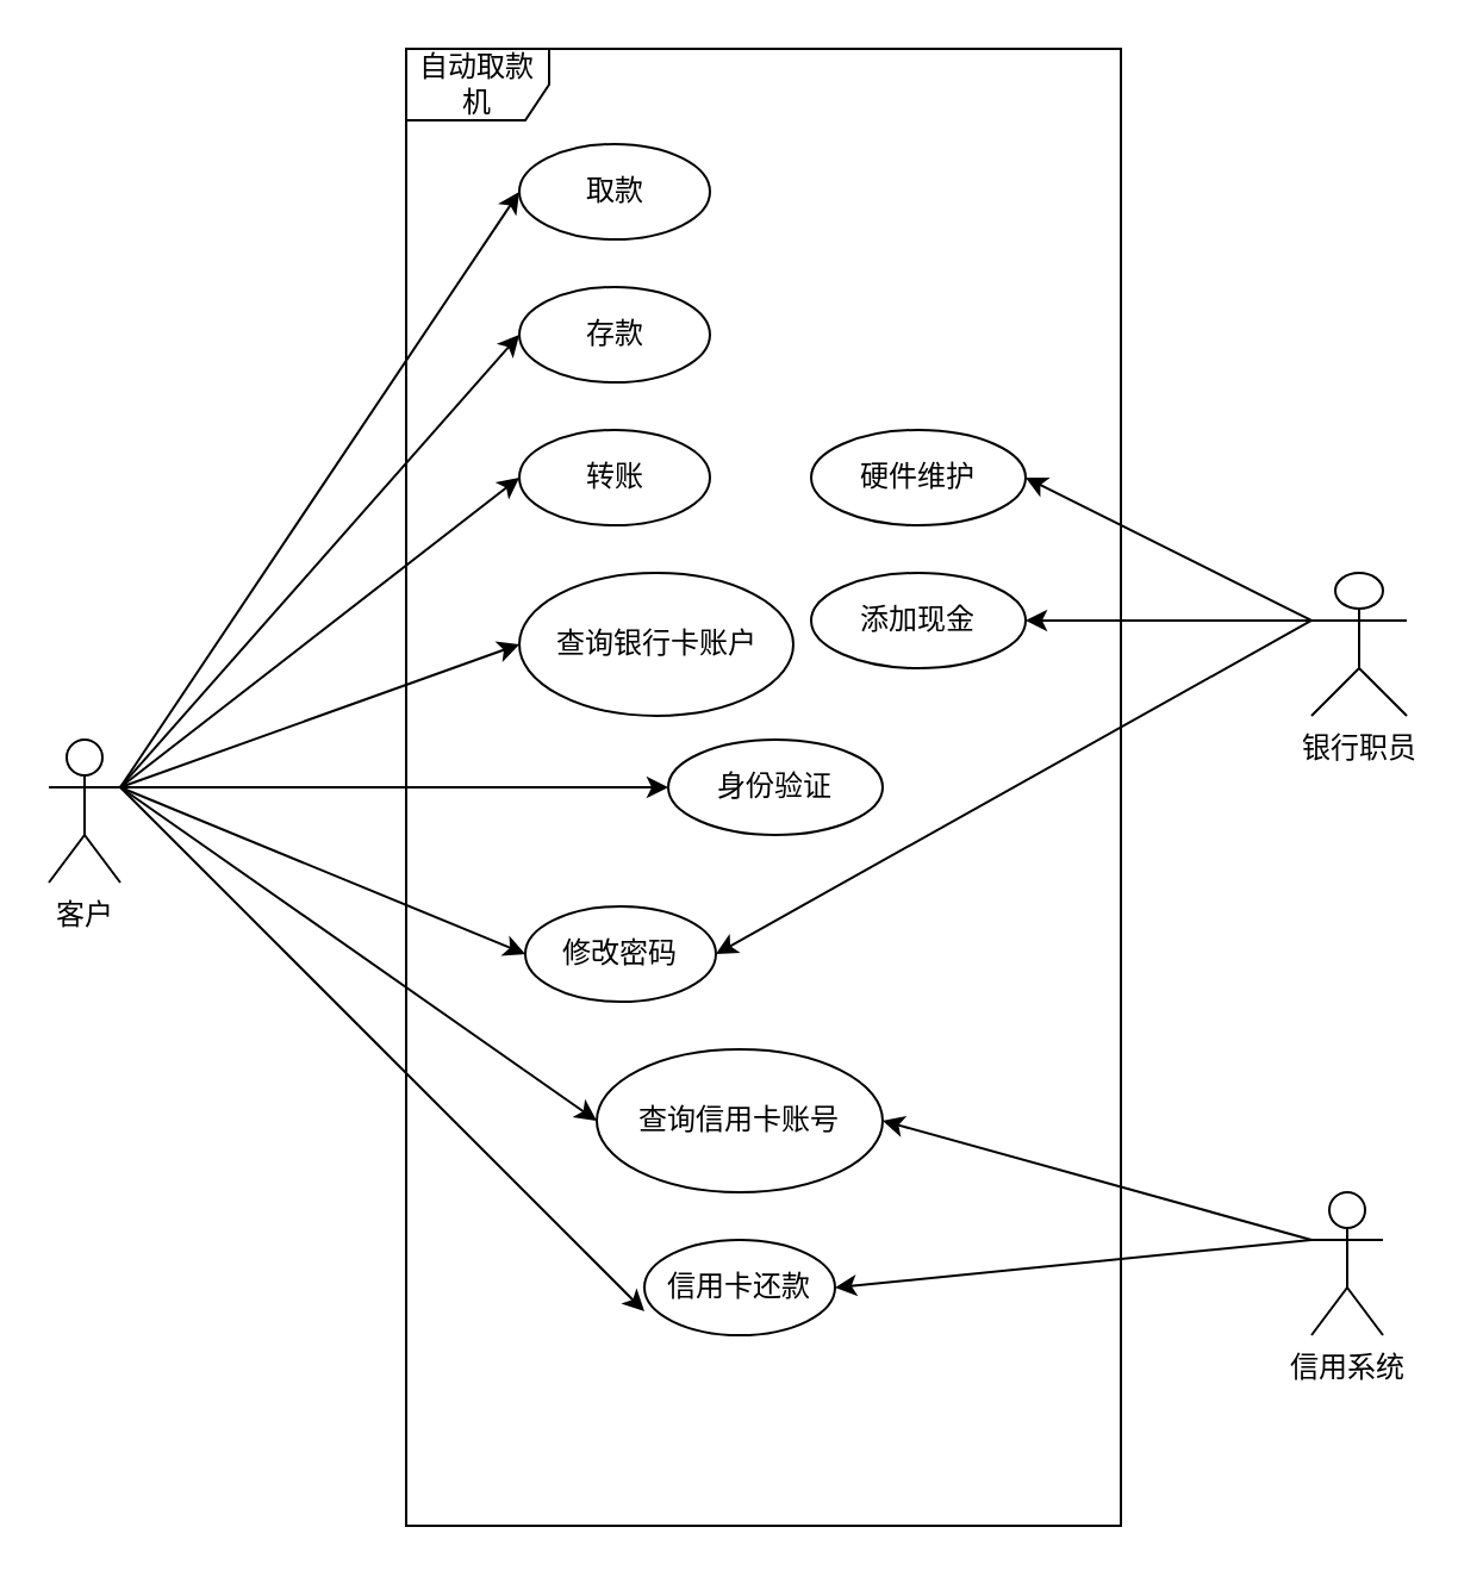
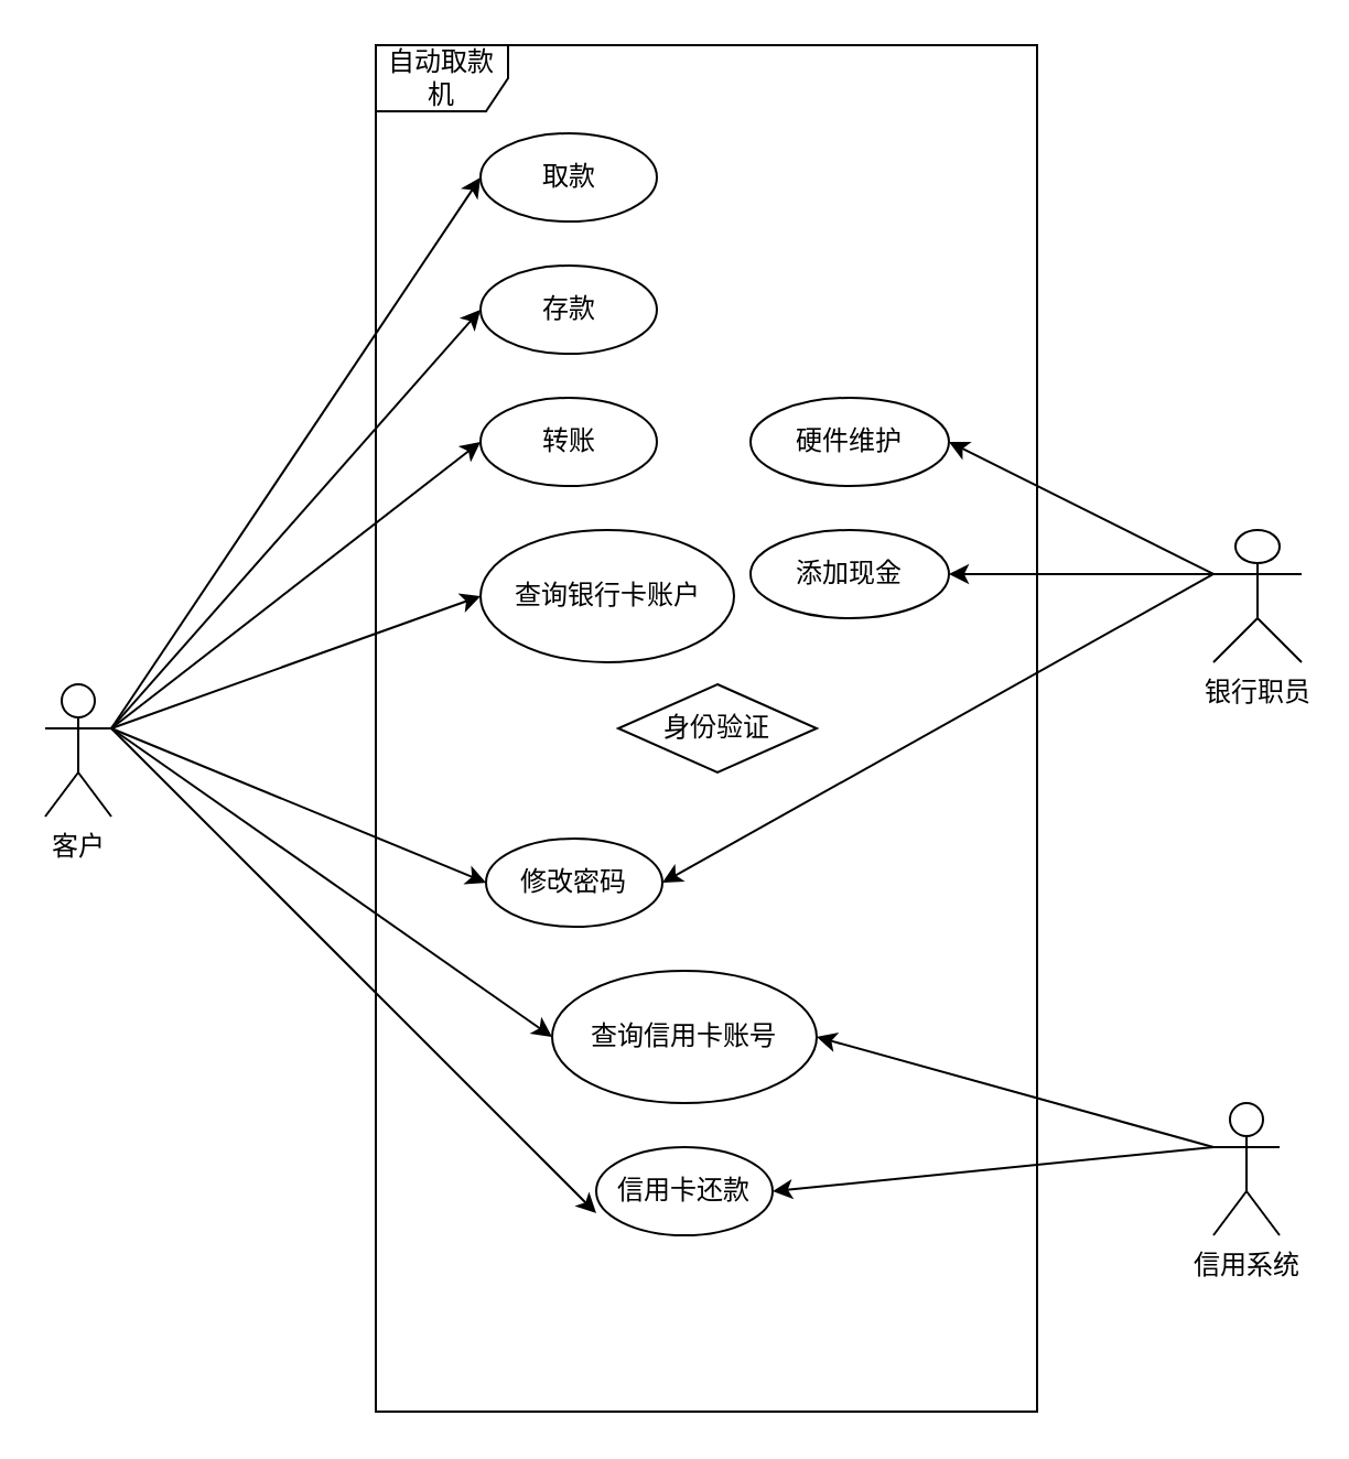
- <mxCell id="9" style="edgeStyle=none;rounded=0;orthogonalLoop=1;jettySize=auto;html=1;exitX=1;exitY=0.333;exitDx=0;exitDy=0;exitPerimeter=0;entryX=0;entryY=0.5;entryDx=0;entryDy=0;" edge="1" parent="1" source="10" target="28"><mxGeometry relative="1" as="geometry" /></mxCell>
- <mxCell id="28" value="身份验证" style="ellipse;whiteSpace=wrap;html=1;" vertex="1" parent="1"><mxGeometry x="280" y="310" width="90" height="40" as="geometry" /></mxCell>
+ <mxCell id="28" value="身份验证" style="rhombus;whiteSpace=wrap;html=1;" vertex="1" parent="1"><mxGeometry x="280" y="310" width="90" height="40" as="geometry" /></mxCell>
